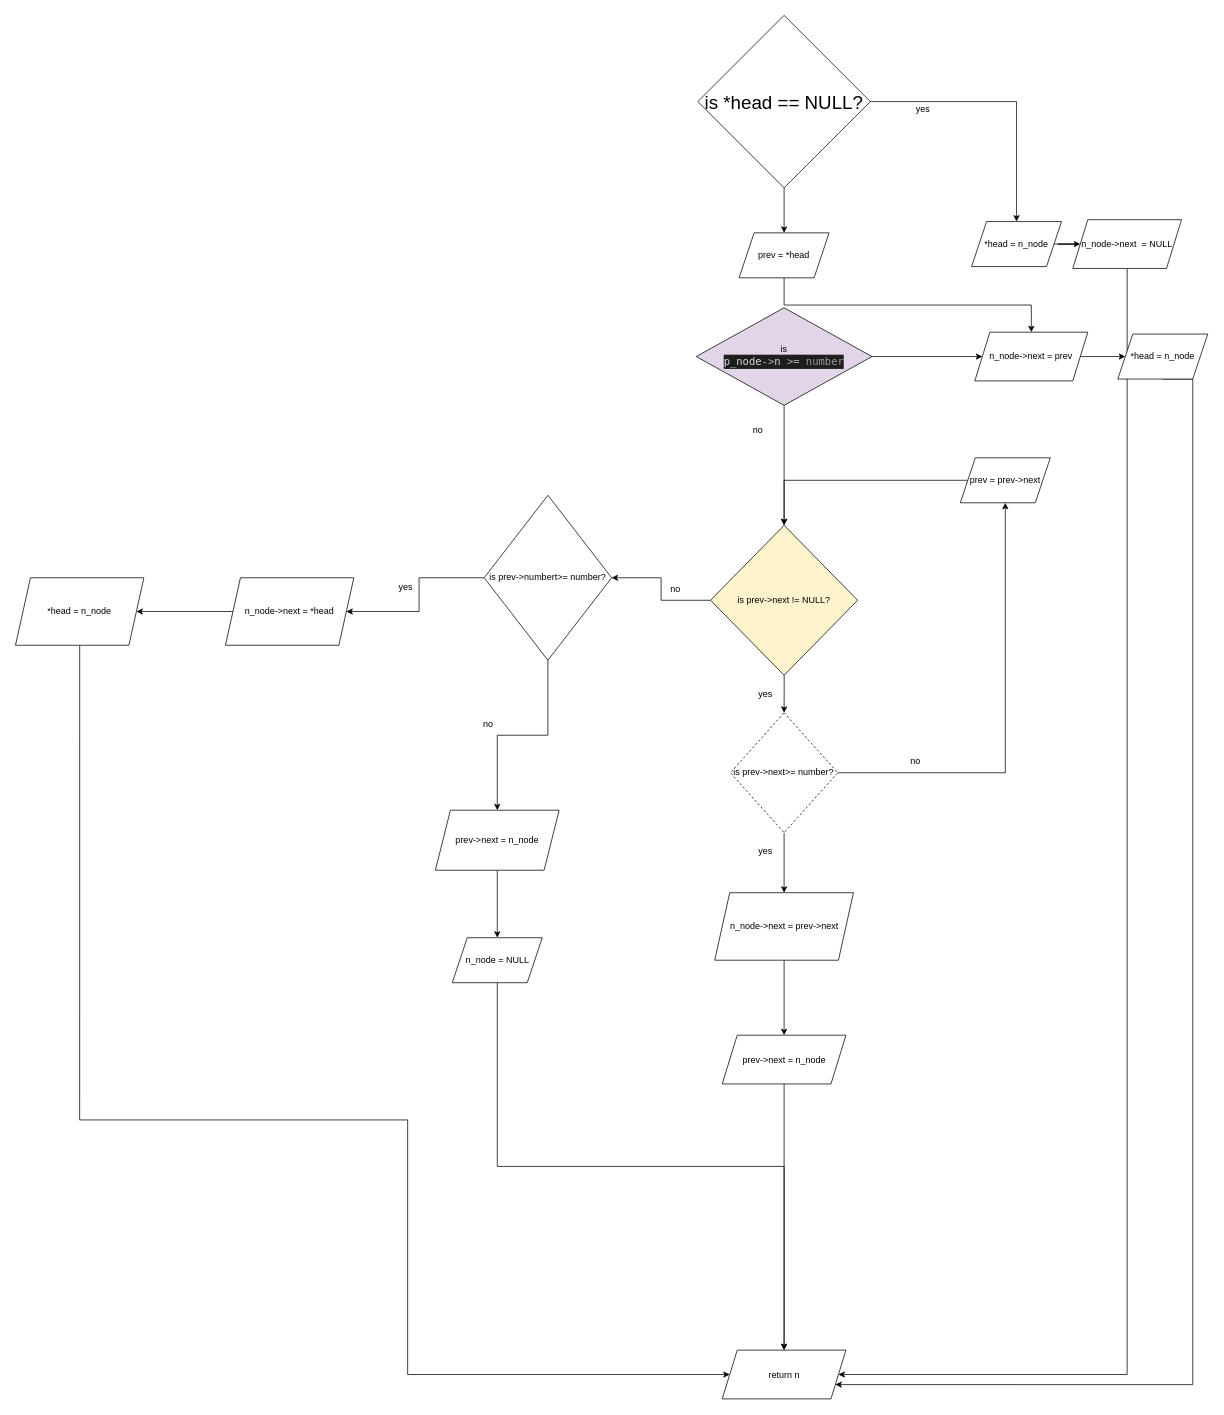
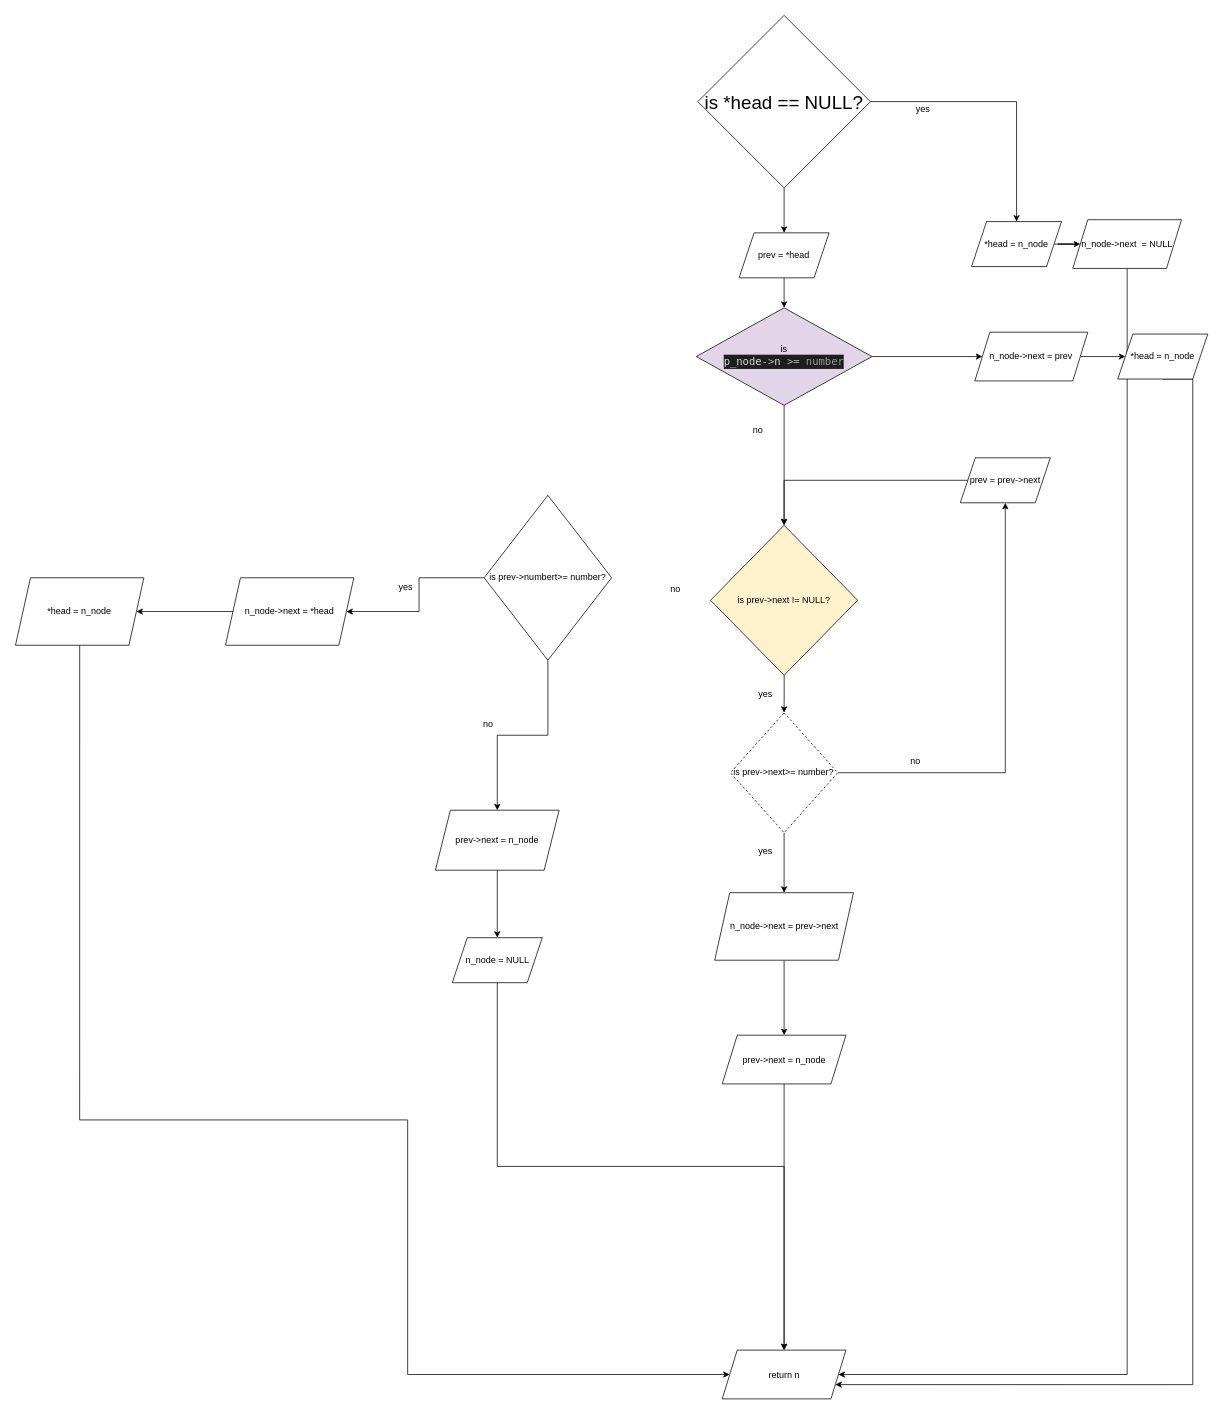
- <mxCell id="11" style="edgeStyle=orthogonalEdgeStyle;rounded=0;orthogonalLoop=1;jettySize=auto;html=1;exitX=0.5;exitY=1;exitDx=0;exitDy=0;" edge="1" parent="1" source="12" target="48"><mxGeometry relative="1" as="geometry" /></mxCell>
+ <mxCell id="11" style="edgeStyle=orthogonalEdgeStyle;rounded=0;orthogonalLoop=1;jettySize=auto;html=1;exitX=0.5;exitY=1;exitDx=0;exitDy=0;entryX=0.5;entryY=0;entryDx=0;entryDy=0;" edge="1" parent="1" source="12" target="45"><mxGeometry relative="1" as="geometry" /></mxCell>
- <mxCell id="14" value="" style="edgeStyle=orthogonalEdgeStyle;rounded=0;orthogonalLoop=1;jettySize=auto;html=1;entryX=1;entryY=0.5;entryDx=0;entryDy=0;" edge="1" parent="1" source="16" target="36"><mxGeometry relative="1" as="geometry" /></mxCell>
